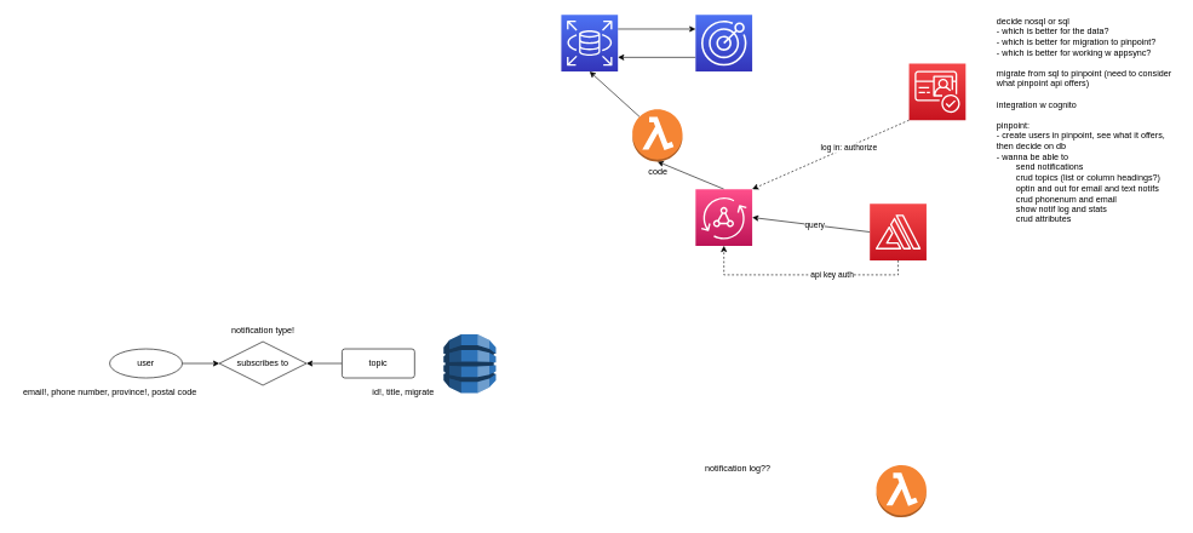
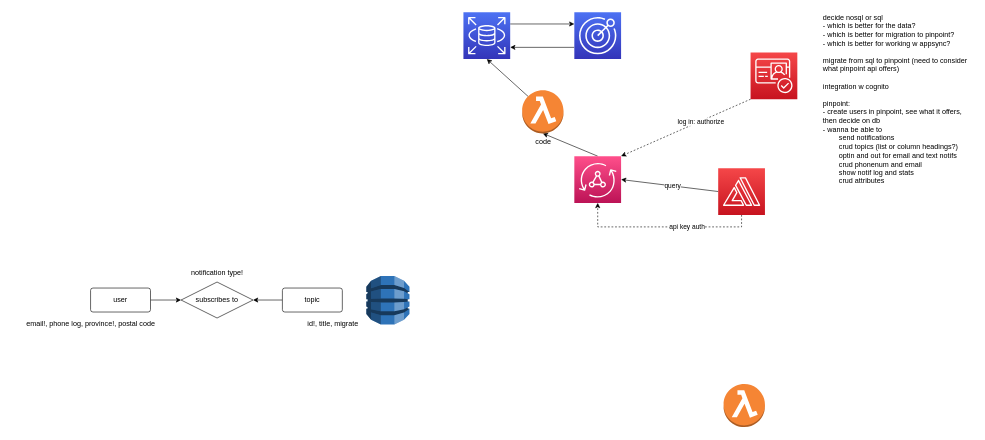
- <mxCell id="15" value="user" style="ellipse;arcSize=10;whiteSpace=wrap;html=1;align=center;" parent="1" vertex="1"><mxGeometry x="150" y="480" width="100" height="40" as="geometry" /></mxCell>
+ <mxCell id="15" value="user" style="rounded=1;arcSize=10;whiteSpace=wrap;html=1;align=center;" parent="1" vertex="1"><mxGeometry x="150" y="480" width="100" height="40" as="geometry" /></mxCell>
- <mxCell id="19" value="email!, phone number, province!, postal code" style="text;html=1;align=center;verticalAlign=middle;resizable=0;points=[];autosize=1;strokeColor=none;fillColor=none;" parent="1" vertex="1"><mxGeometry x="20" y="525" width="260" height="30" as="geometry" /></mxCell>
+ <mxCell id="19" value="email!, phone log, province!, postal code" style="text;html=1;align=center;verticalAlign=middle;resizable=0;points=[];autosize=1;strokeColor=none;fillColor=none;" parent="1" vertex="1"><mxGeometry x="20" y="525" width="260" height="30" as="geometry" /></mxCell>
- <mxCell id="22" value="notification log??" style="text;html=1;align=center;verticalAlign=middle;resizable=0;points=[];autosize=1;strokeColor=none;fillColor=none;" parent="1" vertex="1"><mxGeometry x="960" y="630" width="110" height="30" as="geometry" /></mxCell>
